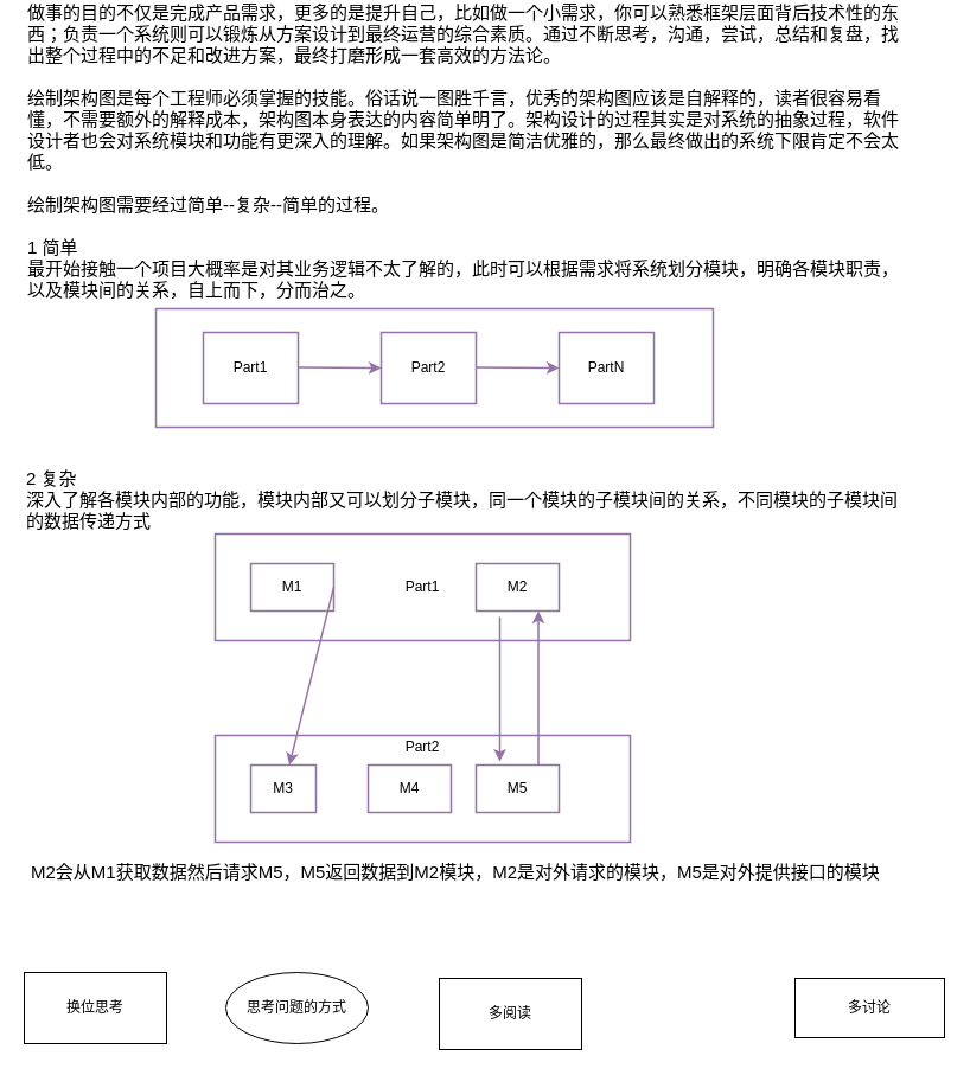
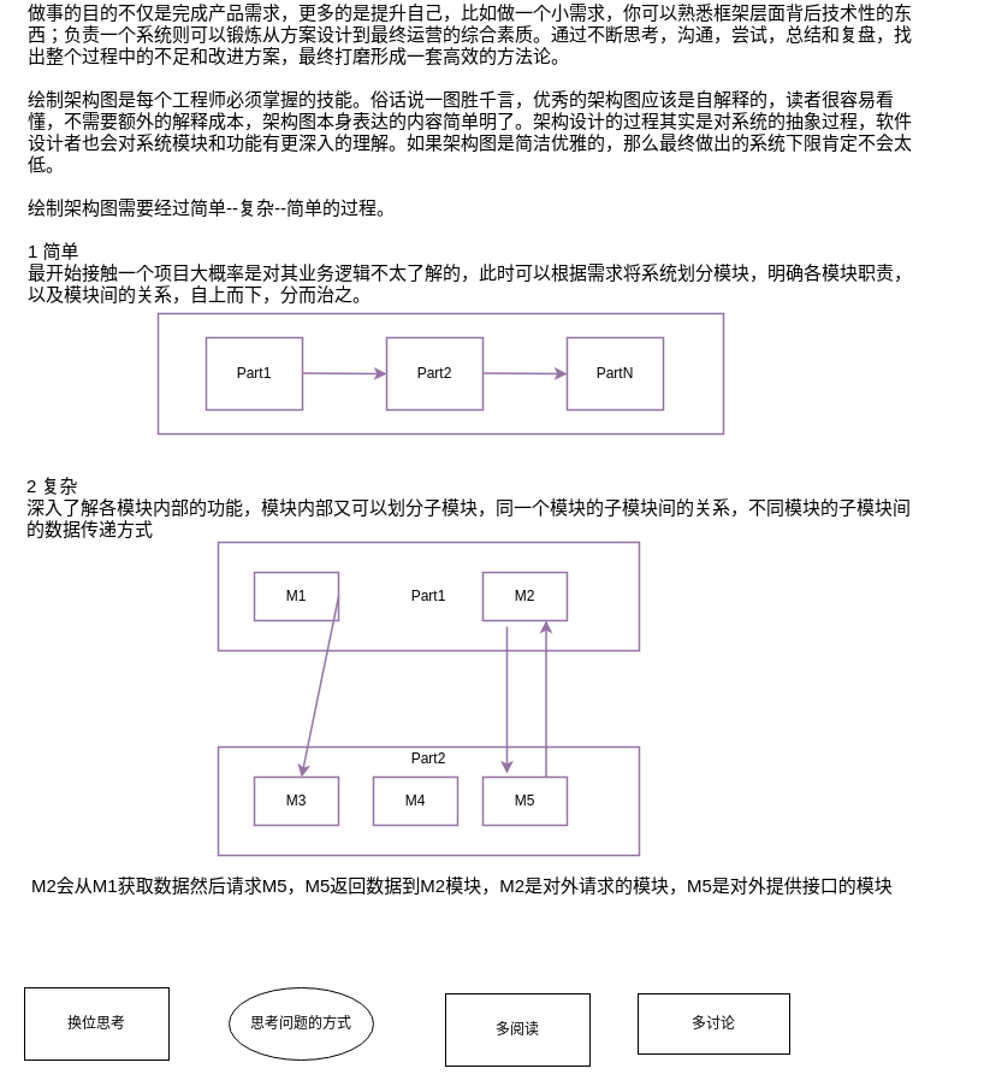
- <mxCell id="17" value="M3" style="rounded=0;whiteSpace=wrap;html=1;fillColor=none;strokeColor=#9673a6;strokeWidth=1.5;" vertex="1" parent="1"><mxGeometry x="211" y="645" width="55" height="40" as="geometry" /></mxCell>
+ <mxCell id="17" value="M3" style="rounded=0;whiteSpace=wrap;html=1;fillColor=none;strokeColor=#9673a6;strokeWidth=1.5;" vertex="1" parent="1"><mxGeometry x="211" y="645" width="70" height="40" as="geometry" /></mxCell>
- <mxCell id="7" value="多讨论" style="rounded=0;whiteSpace=wrap;html=1;fillColor=none;" vertex="1" parent="1"><mxGeometry x="670" y="825" width="126" height="50" as="geometry" /></mxCell>
+ <mxCell id="7" value="多讨论" style="rounded=0;whiteSpace=wrap;html=1;fillColor=none;" vertex="1" parent="1"><mxGeometry x="530" y="825" width="126" height="50" as="geometry" /></mxCell>
